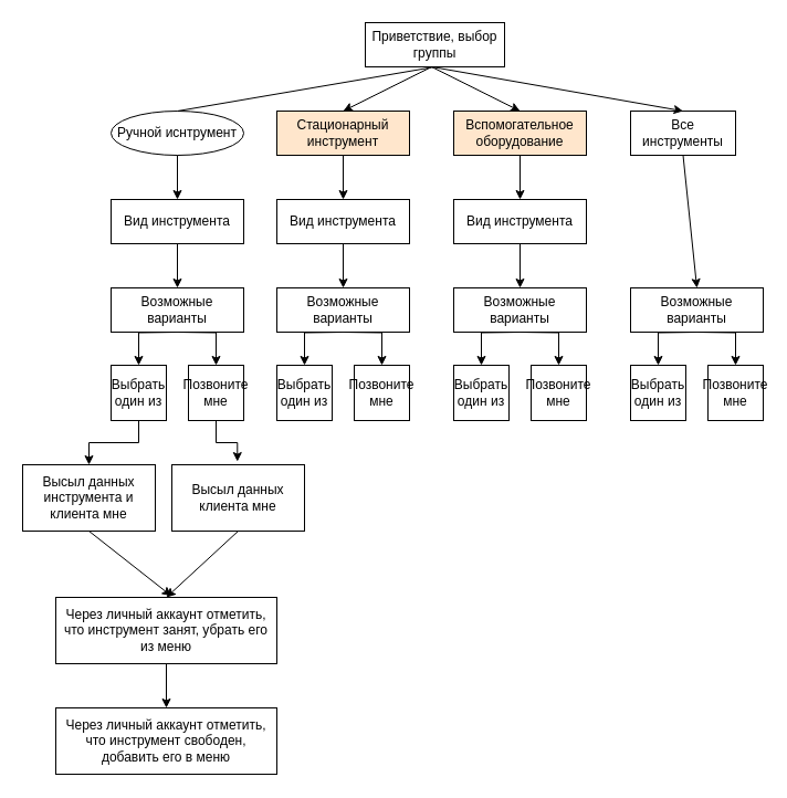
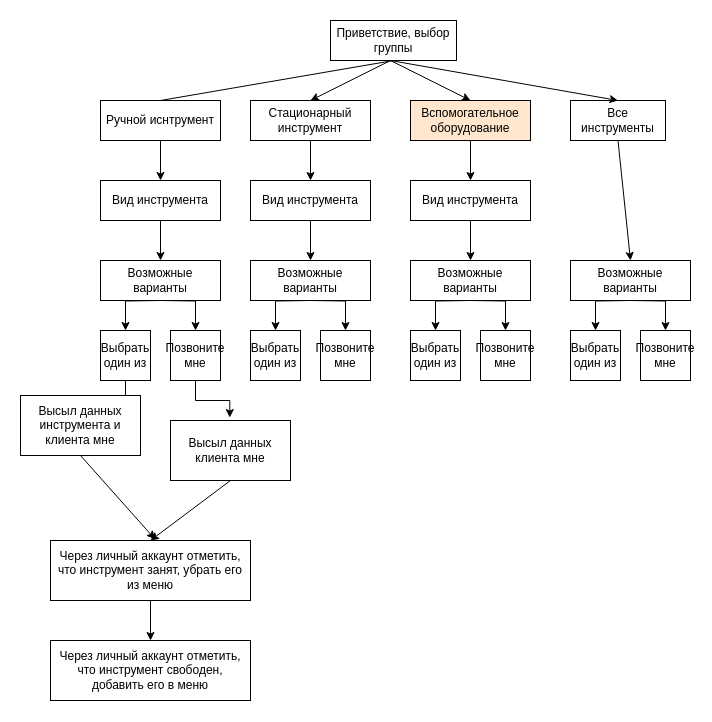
- <mxCell id="3" value="Ручной иснтрумент" style="ellipse;whiteSpace=wrap;html=1;" vertex="1" parent="1"><mxGeometry x="100" y="100" width="120" height="40" as="geometry" /></mxCell>
+ <mxCell id="3" value="Ручной иснтрумент" style="rounded=0;whiteSpace=wrap;html=1;" vertex="1" parent="1"><mxGeometry x="100" y="100" width="120" height="40" as="geometry" /></mxCell>
- <mxCell id="4" value="Стационарный инструмент" style="rounded=0;whiteSpace=wrap;html=1;fillColor=#ffe6cc;" vertex="1" parent="1"><mxGeometry x="250" y="100" width="120" height="40" as="geometry" /></mxCell>
+ <mxCell id="4" value="Стационарный инструмент" style="rounded=0;whiteSpace=wrap;html=1;" vertex="1" parent="1"><mxGeometry x="250" y="100" width="120" height="40" as="geometry" /></mxCell>
- <mxCell id="44" value="Высыл данных инструмента и клиента мне" style="rounded=0;whiteSpace=wrap;html=1;" vertex="1" parent="1"><mxGeometry x="20" y="420" width="120" height="60" as="geometry" /></mxCell>
+ <mxCell id="44" value="Высыл данных инструмента и клиента мне" style="rounded=0;whiteSpace=wrap;html=1;" vertex="1" parent="1"><mxGeometry x="20" y="395" width="120" height="60" as="geometry" /></mxCell>
- <mxCell id="42" value="Высыл данных клиента мне" style="rounded=0;whiteSpace=wrap;html=1;" vertex="1" parent="1"><mxGeometry x="155" y="420" width="120" height="60" as="geometry" /></mxCell>
+ <mxCell id="42" value="Высыл данных клиента мне" style="rounded=0;whiteSpace=wrap;html=1;" vertex="1" parent="1"><mxGeometry x="170" y="420" width="120" height="60" as="geometry" /></mxCell>
